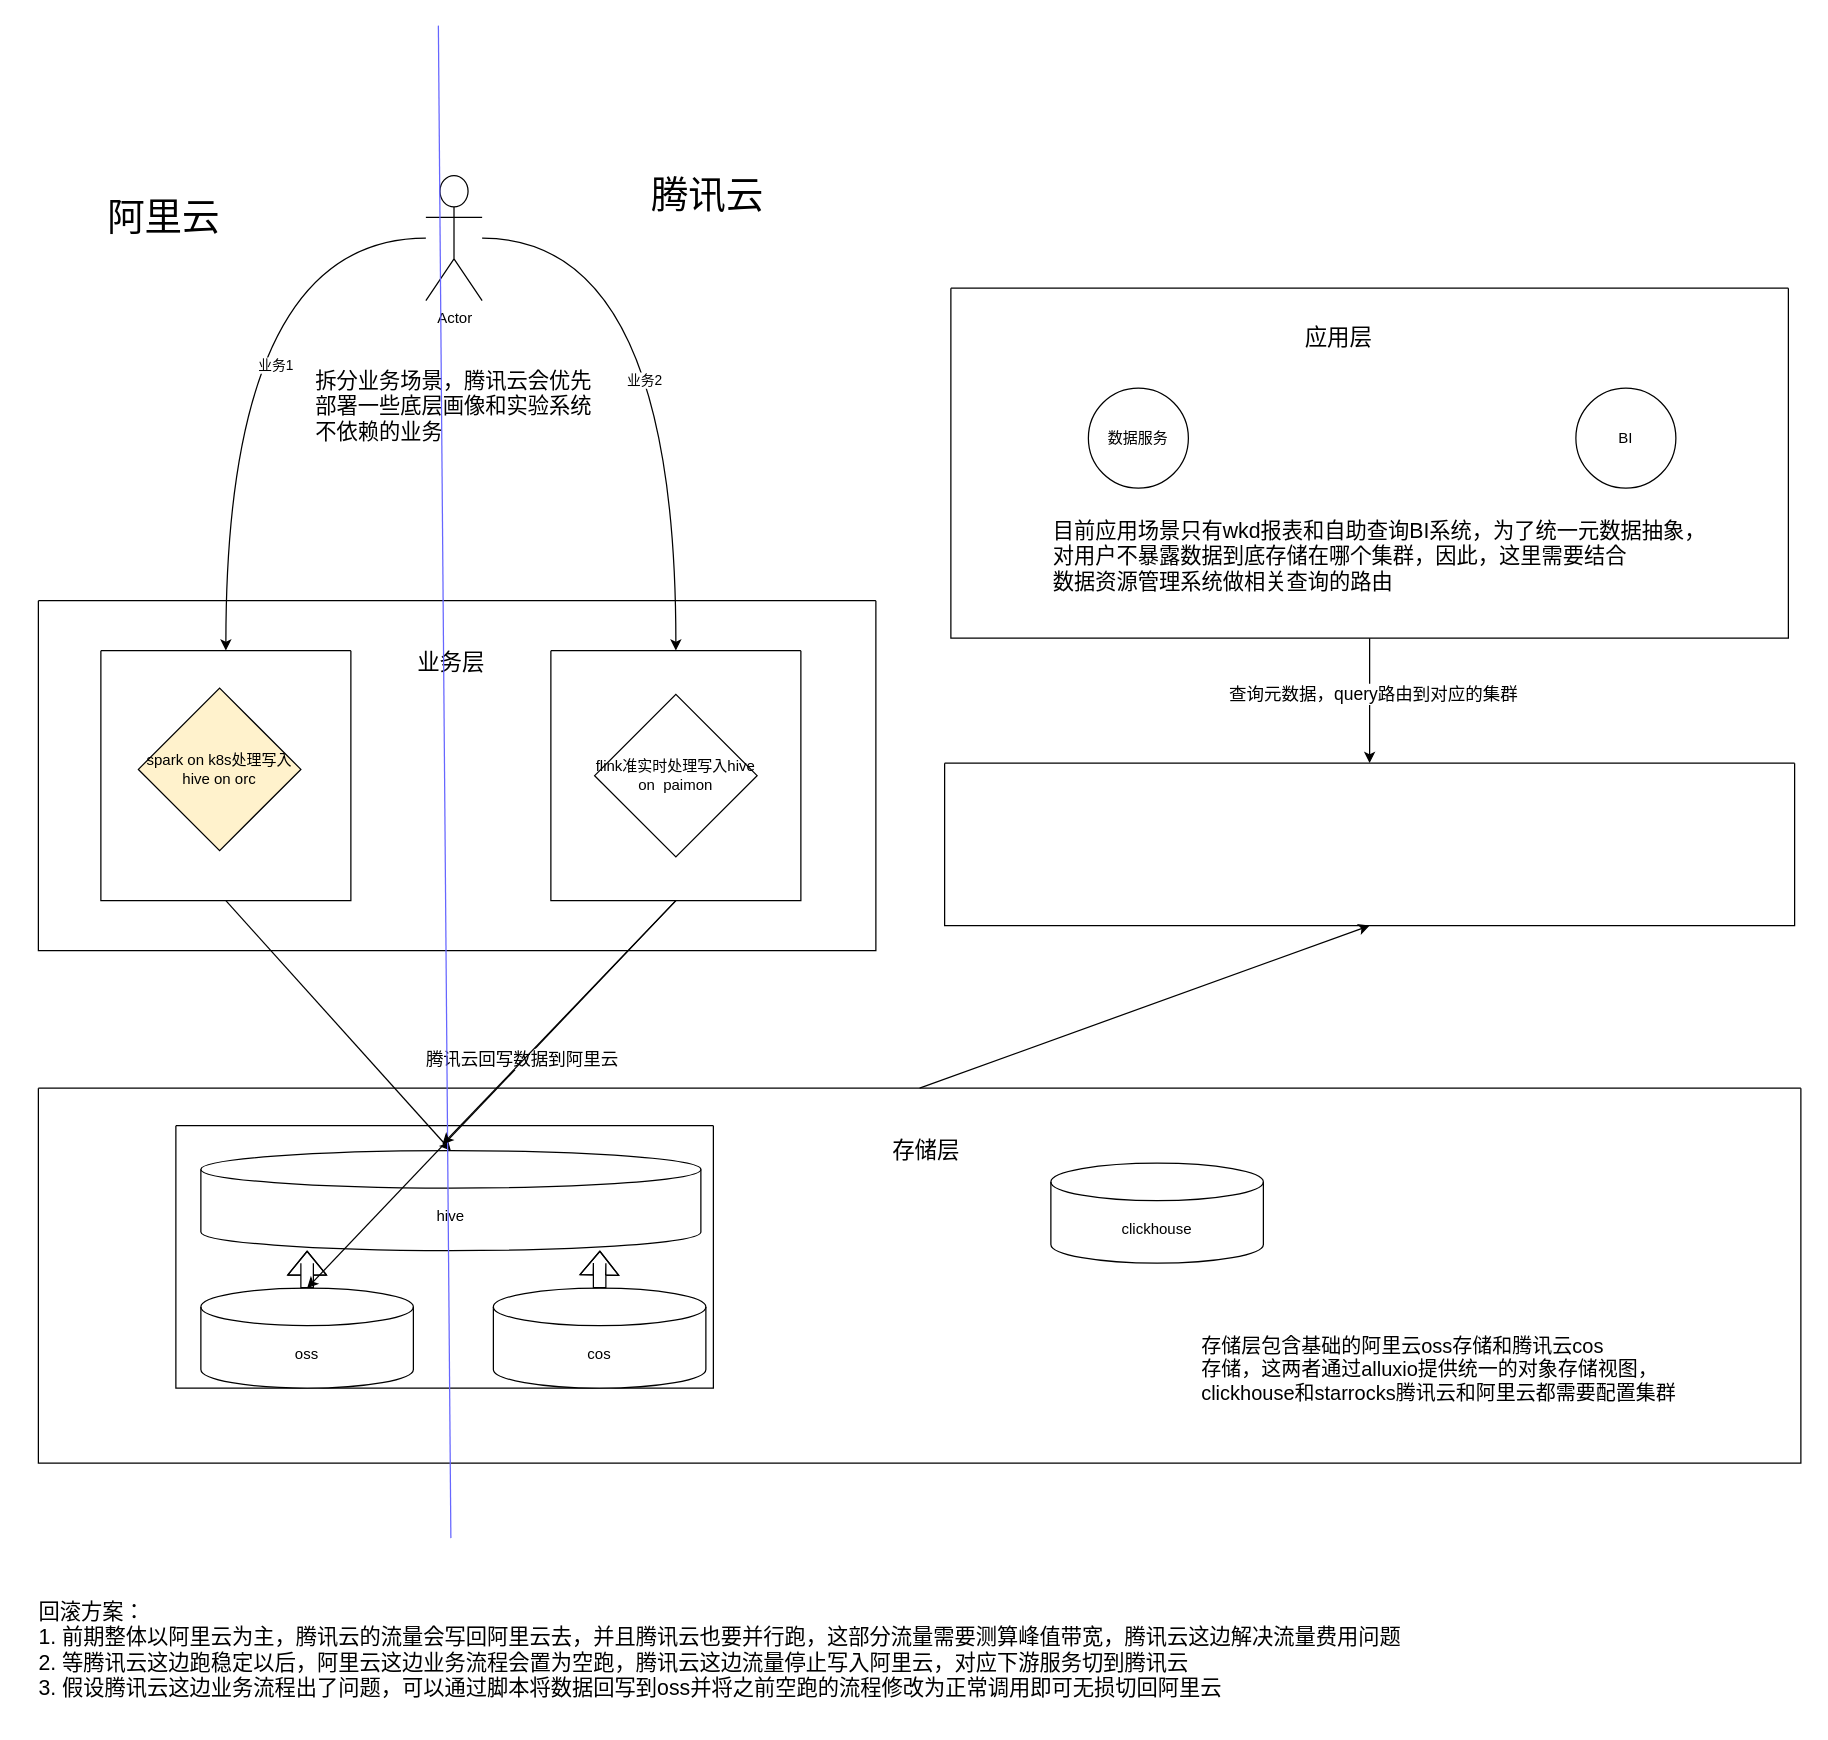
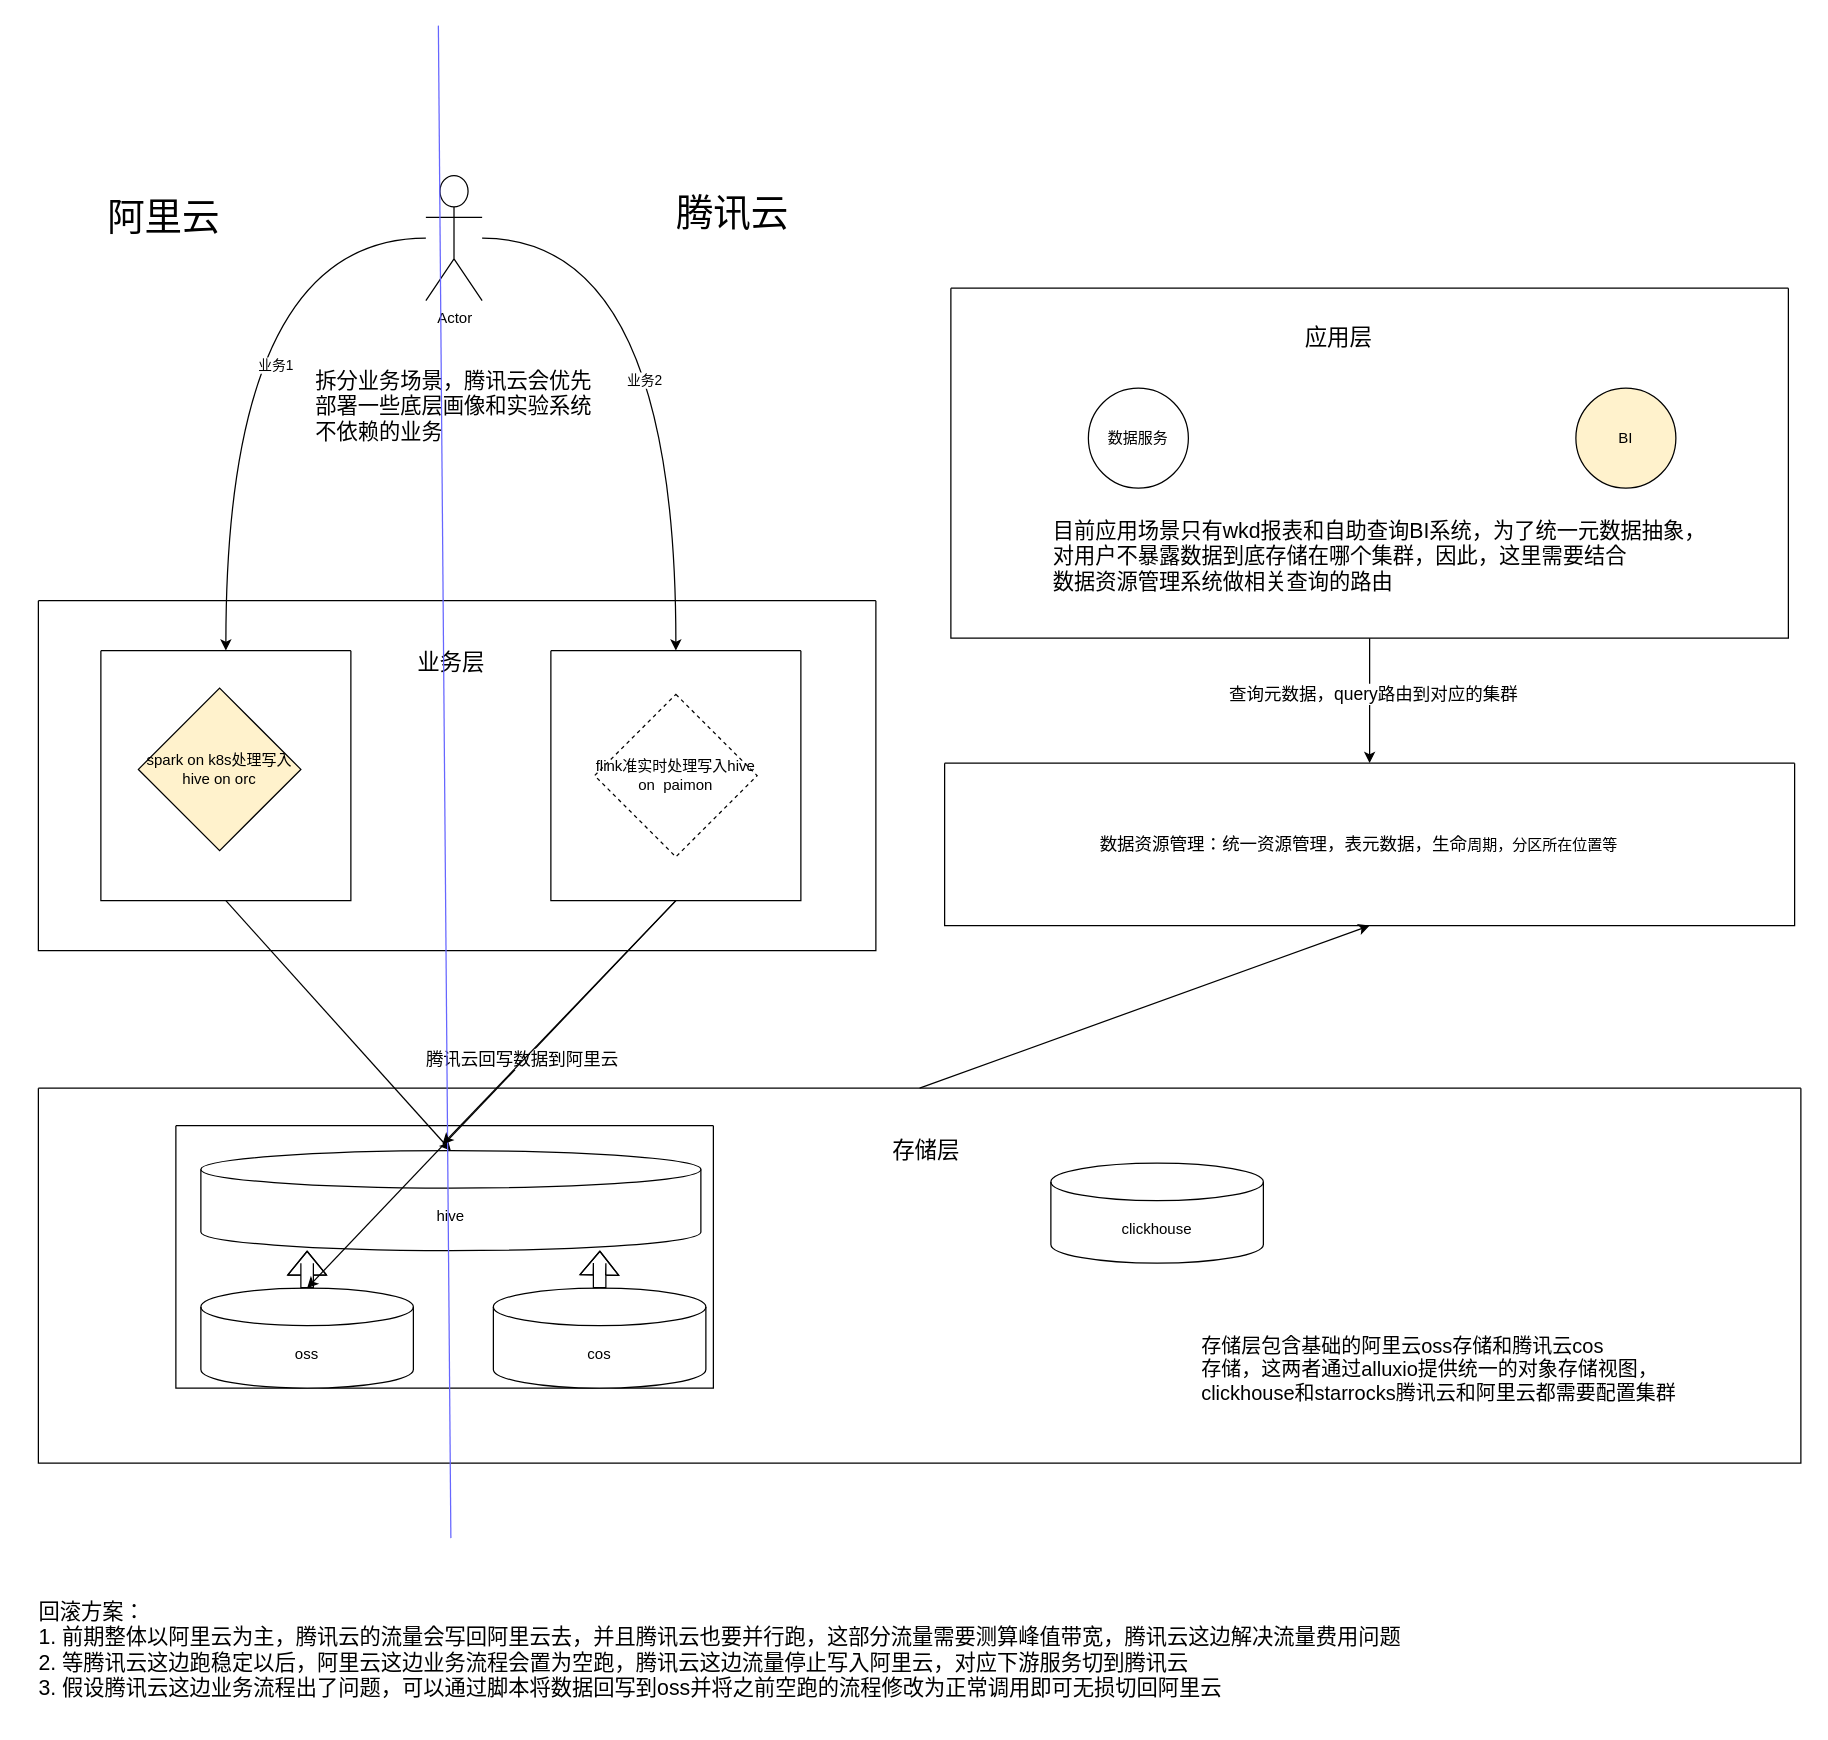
- <mxCell id="39" value="&lt;font style=&quot;font-size: 30px;&quot;&gt;腾讯云&lt;/font&gt;" style="text;html=1;align=center;verticalAlign=middle;resizable=0;points=[];autosize=1;strokeColor=none;fillColor=none;" vertex="1" parent="1"><mxGeometry x="510" y="130" width="110" height="50" as="geometry" /></mxCell>
+ <mxCell id="39" value="&lt;font style=&quot;font-size: 30px;&quot;&gt;腾讯云&lt;/font&gt;" style="text;html=1;align=center;verticalAlign=middle;resizable=0;points=[];autosize=1;strokeColor=none;fillColor=none;" vertex="1" parent="1"><mxGeometry x="530" y="145" width="110" height="50" as="geometry" /></mxCell>
- <mxCell id="7" value="BI" style="ellipse;whiteSpace=wrap;html=1;aspect=fixed;" vertex="1" parent="4"><mxGeometry x="500" y="80" width="80" height="80" as="geometry" /></mxCell>
+ <mxCell id="7" value="BI" style="ellipse;whiteSpace=wrap;html=1;aspect=fixed;fillColor=#fff2cc;" vertex="1" parent="4"><mxGeometry x="500" y="80" width="80" height="80" as="geometry" /></mxCell>
- <mxCell id="26" value="flink准实时处理写入hive on&amp;nbsp; paimon" style="rhombus;whiteSpace=wrap;html=1;" vertex="1" parent="25"><mxGeometry x="35" y="35" width="130" height="130" as="geometry" /></mxCell>
+ <mxCell id="26" value="flink准实时处理写入hive on&amp;nbsp; paimon" style="rhombus;whiteSpace=wrap;html=1;dashed=1;" vertex="1" parent="25"><mxGeometry x="35" y="35" width="130" height="130" as="geometry" /></mxCell>
+ <mxCell id="31" value="&lt;span style=&quot;font-size: 14px;&quot;&gt;数据资源管理：&lt;/span&gt;&lt;font style=&quot;border-color: var(--border-color); font-size: 14px;&quot;&gt;统一资源管理，表元数据，生命&lt;/font&gt;周期，分区所在位置等" style="text;html=1;align=center;verticalAlign=middle;resizable=0;points=[];autosize=1;strokeColor=none;fillColor=none;" vertex="1" parent="30"><mxGeometry x="111" y="50" width="440" height="30" as="geometry" /></mxCell>
